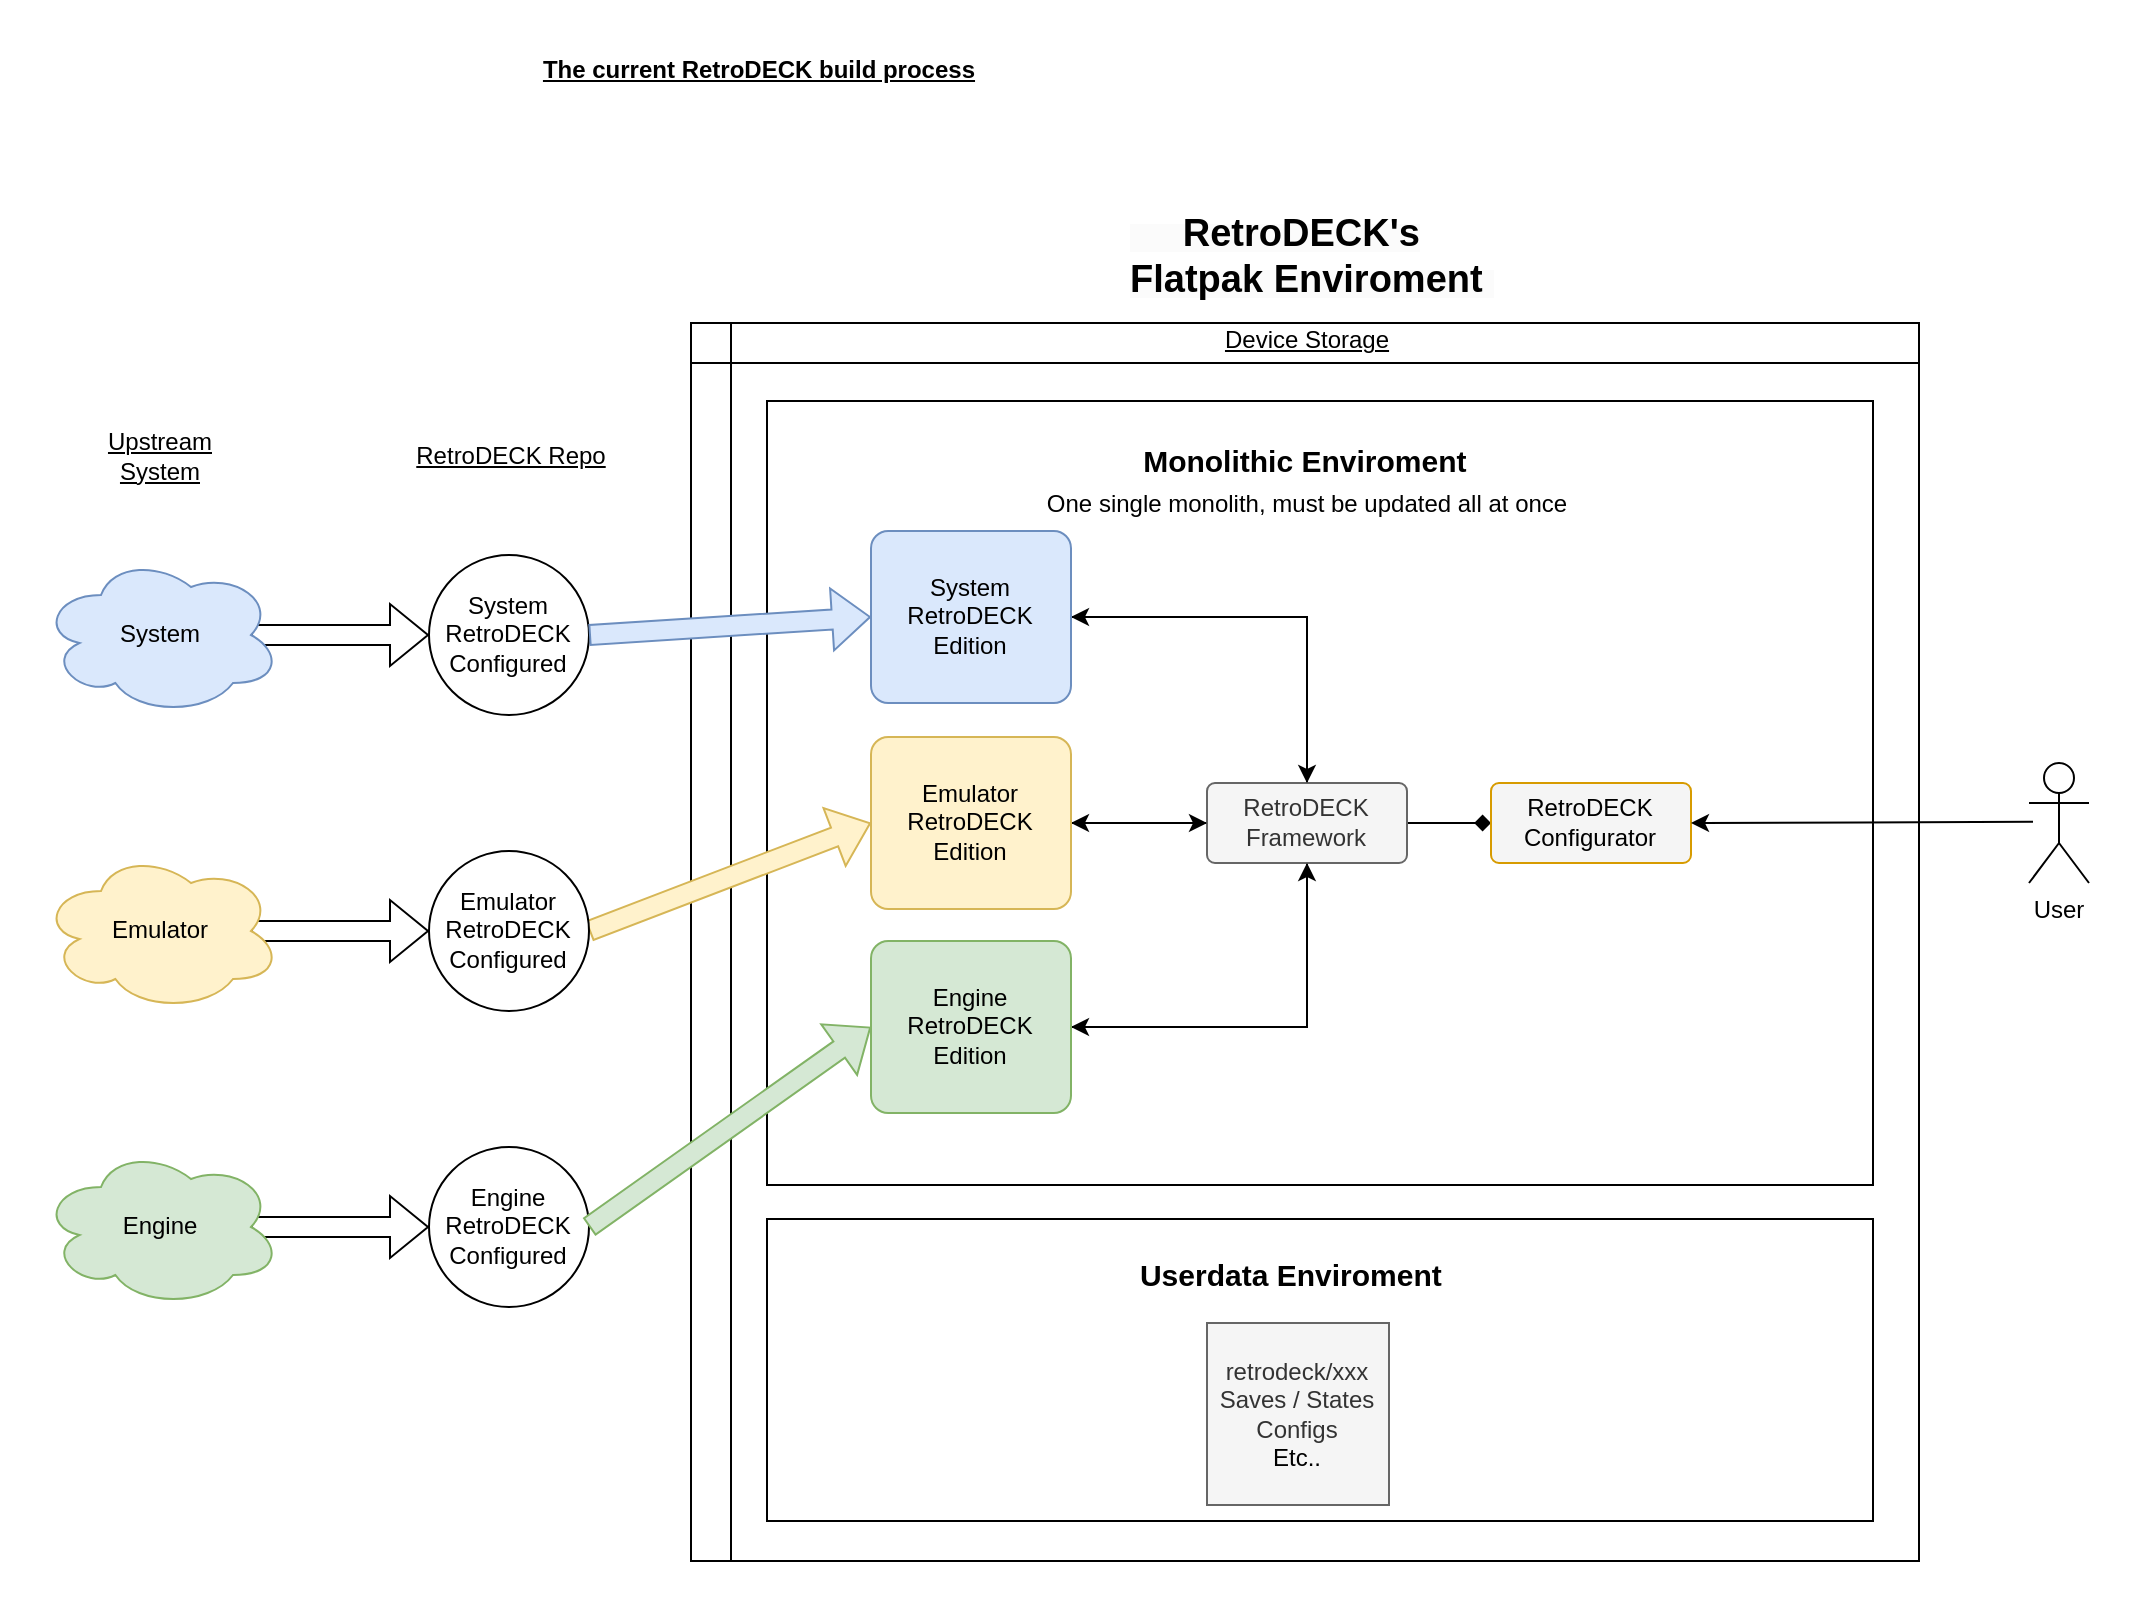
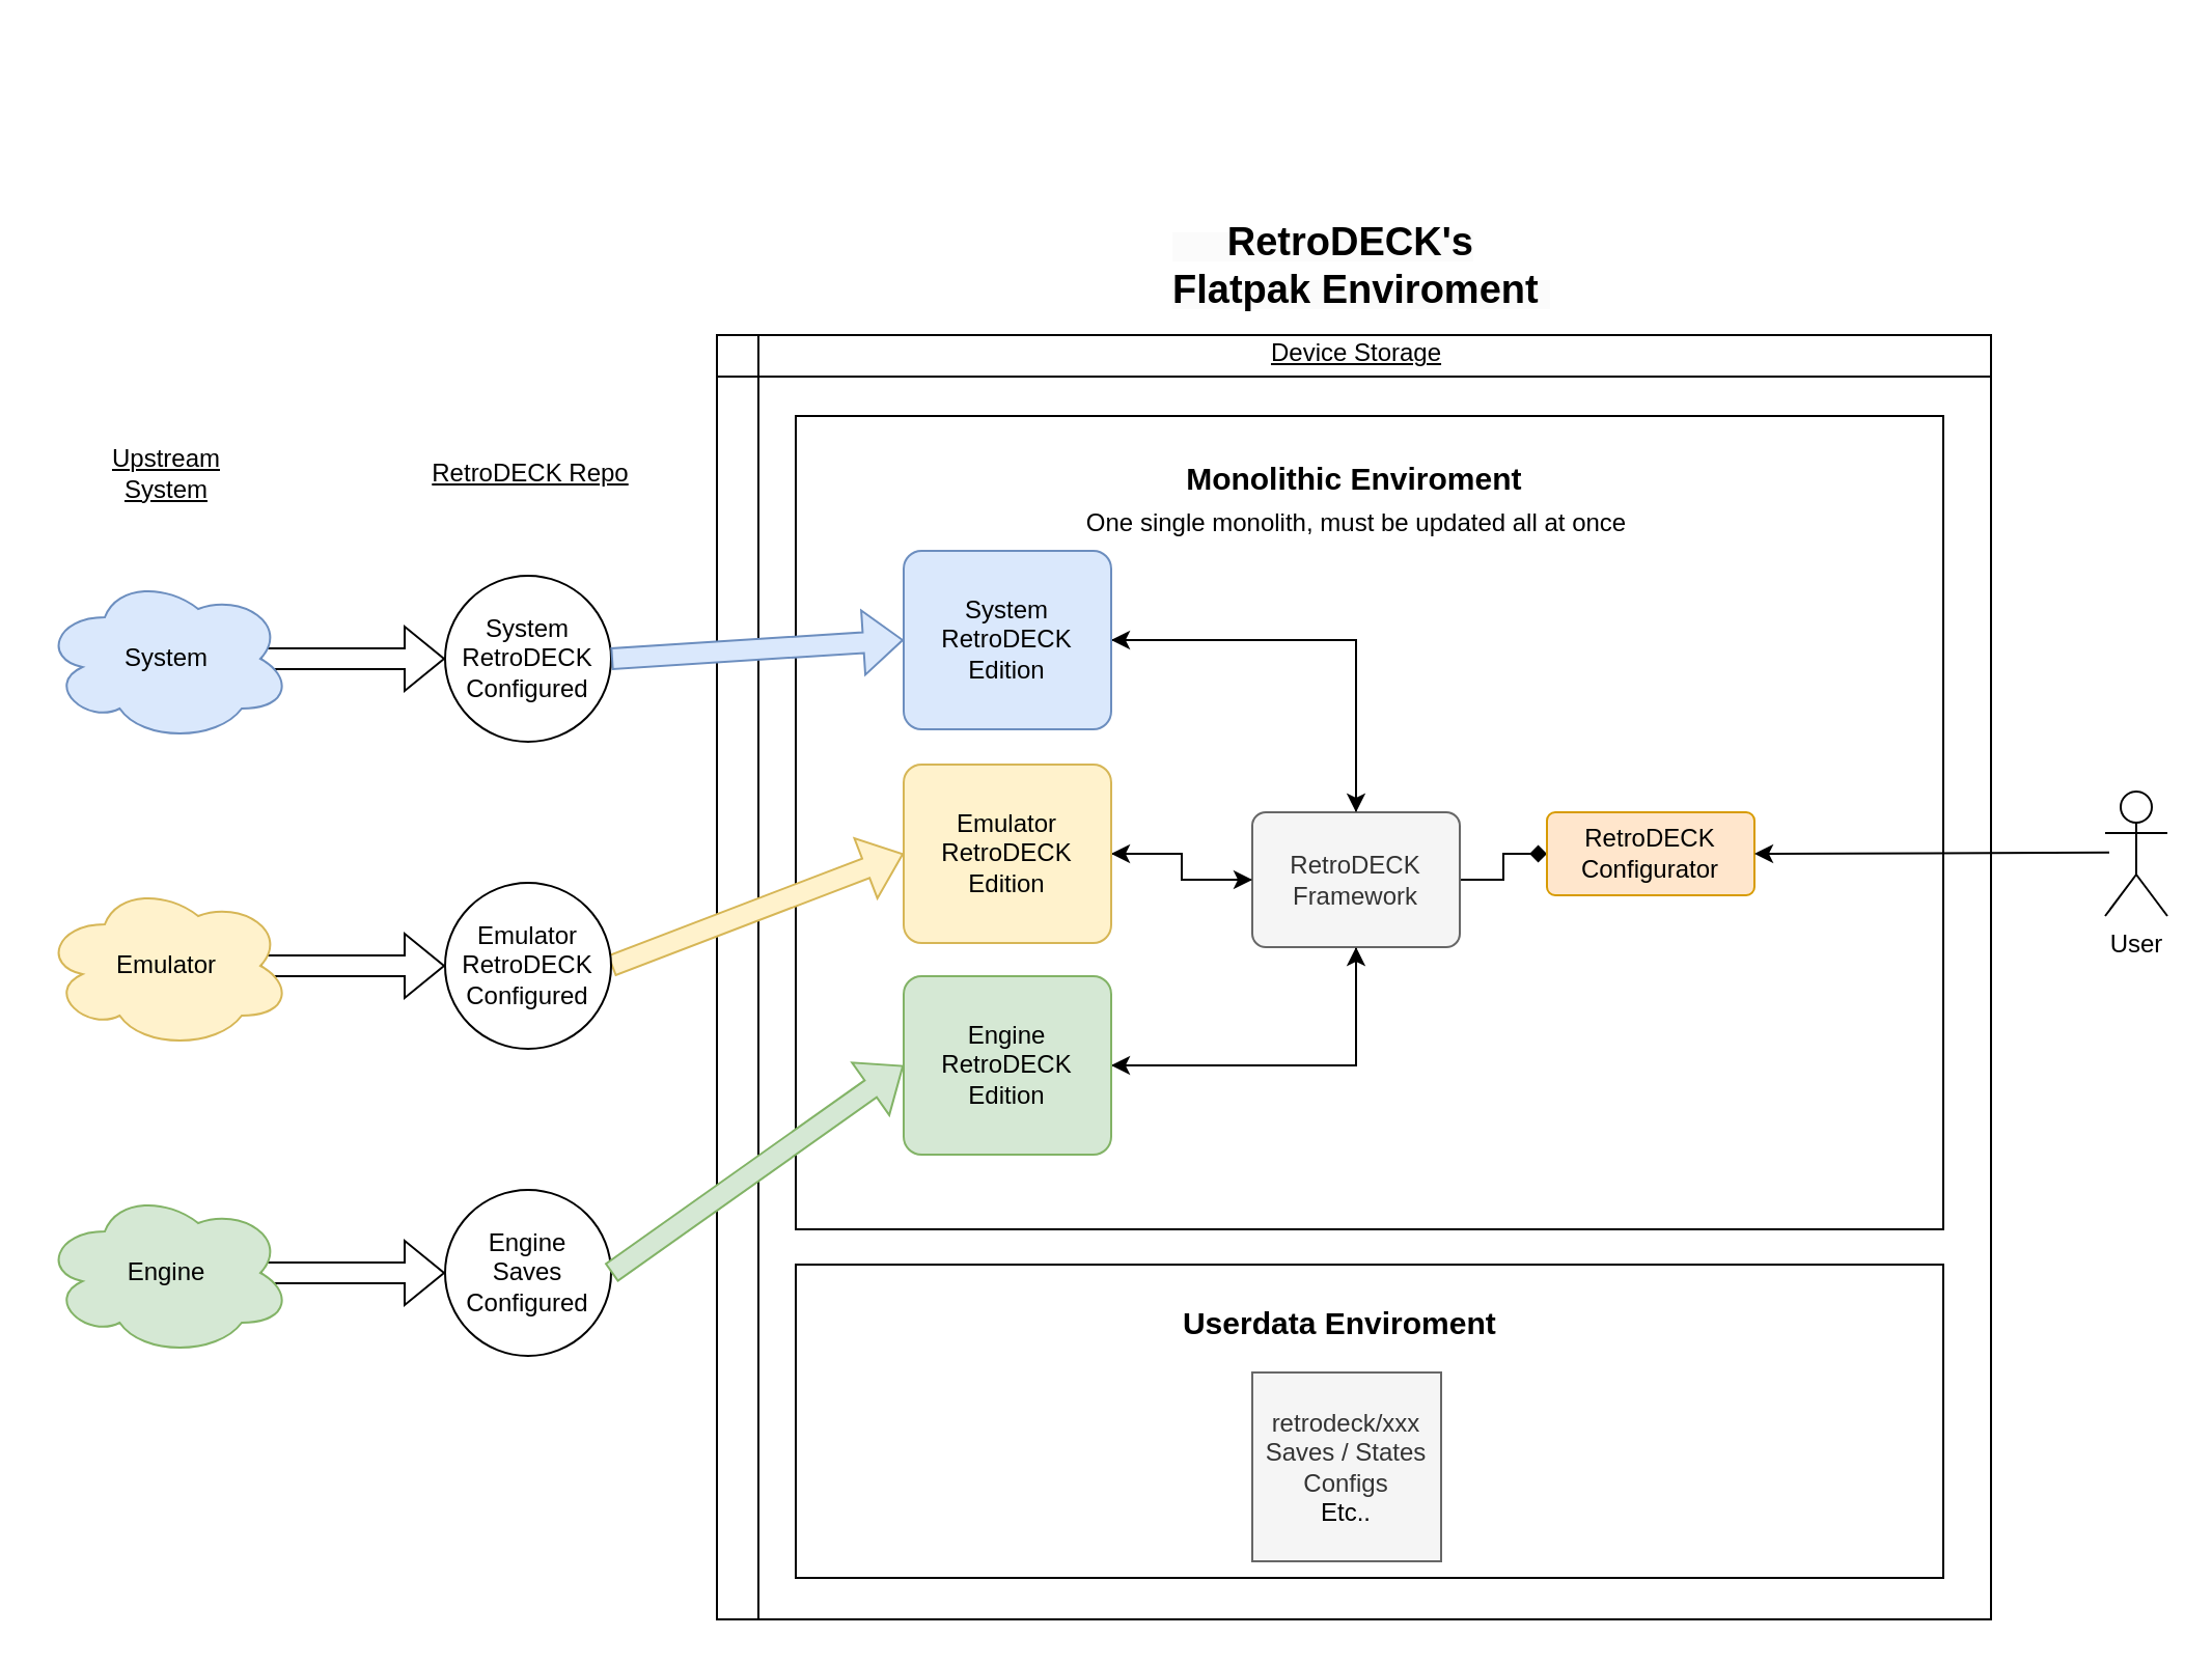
- <mxCell id="12" value="&lt;b&gt;&lt;u&gt;The current RetroDECK build process&lt;/u&gt;&lt;/b&gt;" style="text;html=1;align=center;verticalAlign=middle;whiteSpace=wrap;rounded=0;" parent="1" vertex="1"><mxGeometry x="208" y="20" width="343" height="30" as="geometry" /></mxCell>
- <mxCell id="20" value="RetroDECK&lt;div&gt;Framework&lt;/div&gt;" style="rounded=1;arcSize=10;whiteSpace=wrap;html=1;align=center;fillColor=#f5f5f5;fontColor=#333333;strokeColor=#666666;" parent="1" vertex="1"><mxGeometry x="603" y="391" width="100" height="40" as="geometry" /></mxCell>
+ <mxCell id="20" value="RetroDECK&lt;div&gt;Framework&lt;/div&gt;" style="rounded=1;arcSize=10;whiteSpace=wrap;html=1;align=center;fillColor=#f5f5f5;fontColor=#333333;strokeColor=#666666;" parent="1" vertex="1"><mxGeometry x="603" y="391" width="100" height="65" as="geometry" /></mxCell>
- <mxCell id="21" value="RetroDECK&lt;div&gt;Configurator&lt;/div&gt;" style="rounded=1;arcSize=10;whiteSpace=wrap;html=1;align=center;fillColor=#f5f5f5;strokeColor=#d79b00;" parent="1" vertex="1"><mxGeometry x="745" y="391" width="100" height="40" as="geometry" /></mxCell>
+ <mxCell id="21" value="RetroDECK&lt;div&gt;Configurator&lt;/div&gt;" style="rounded=1;arcSize=10;whiteSpace=wrap;html=1;align=center;fillColor=#ffe6cc;strokeColor=#d79b00;" parent="1" vertex="1"><mxGeometry x="745" y="391" width="100" height="40" as="geometry" /></mxCell>
- <mxCell id="24" value="Engine&lt;div&gt;RetroDECK&lt;/div&gt;&lt;div&gt;Configured&lt;/div&gt;" style="ellipse;whiteSpace=wrap;html=1;aspect=fixed;" parent="1" vertex="1"><mxGeometry x="214" y="573" width="80" height="80" as="geometry" /></mxCell>
+ <mxCell id="24" value="Engine&lt;div&gt;Saves&lt;/div&gt;&lt;div&gt;Configured&lt;/div&gt;" style="ellipse;whiteSpace=wrap;html=1;aspect=fixed;" parent="1" vertex="1"><mxGeometry x="214" y="573" width="80" height="80" as="geometry" /></mxCell>
